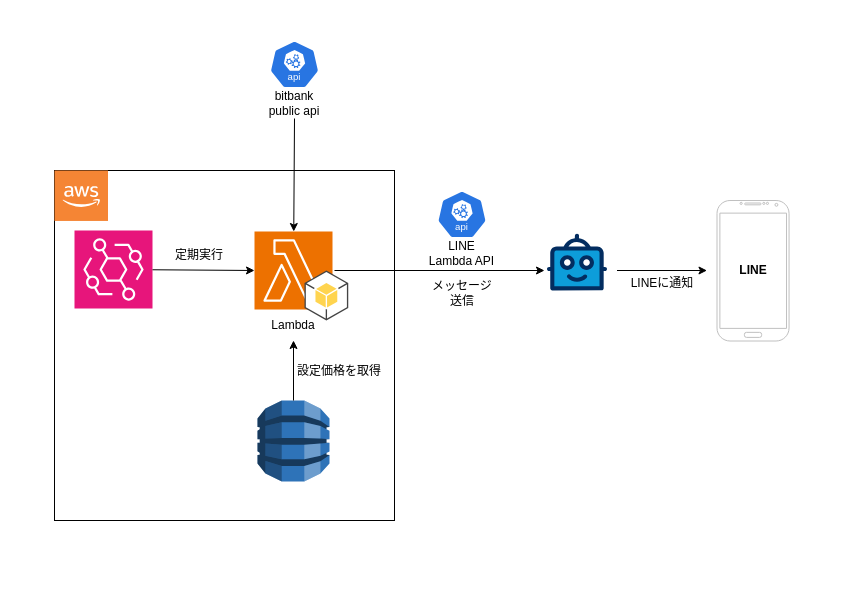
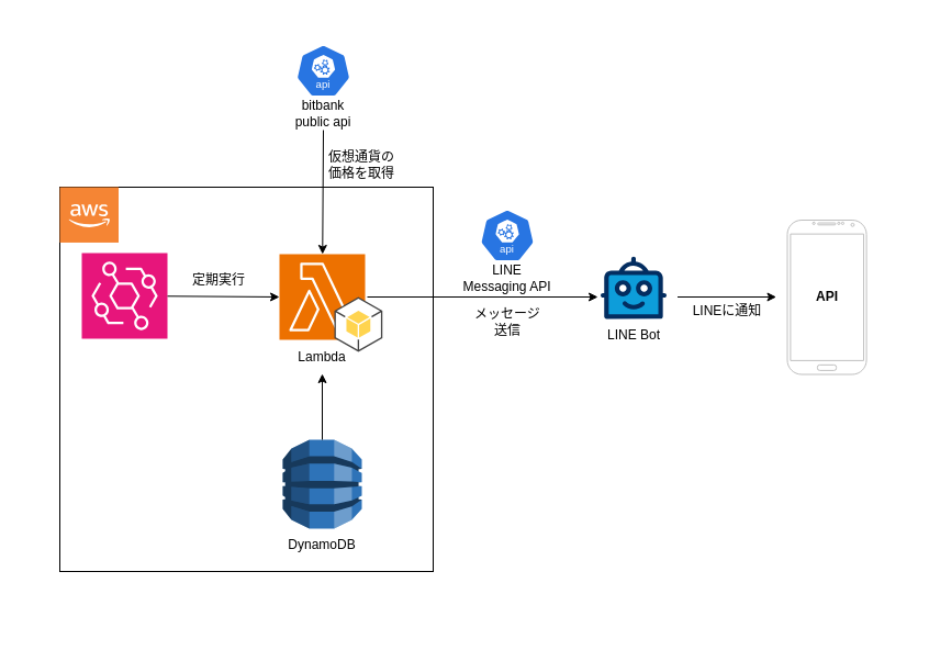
+ <mxCell id="35" value="仮想通貨の価格を取得" style="text;html=1;align=center;verticalAlign=middle;whiteSpace=wrap;rounded=0;" vertex="1" parent="1"><mxGeometry x="294" y="130" width="70" height="40" as="geometry" /></mxCell>
- <mxCell id="9" value="LINE&lt;div&gt;Lambda API　&lt;/div&gt;" style="text;html=1;align=center;verticalAlign=middle;whiteSpace=wrap;rounded=0;" vertex="1" parent="7"><mxGeometry y="48" width="95" height="30" as="geometry" /></mxCell>
+ <mxCell id="9" value="LINE&lt;div&gt;Messaging API　&lt;/div&gt;" style="text;html=1;align=center;verticalAlign=middle;whiteSpace=wrap;rounded=0;" vertex="1" parent="7"><mxGeometry y="48" width="95" height="30" as="geometry" /></mxCell>
- <mxCell id="16" value="&lt;b&gt;LINE&lt;/b&gt;" style="text;html=1;align=center;verticalAlign=middle;whiteSpace=wrap;rounded=0;" vertex="1" parent="2"><mxGeometry x="668.52" y="205.25" width="60" height="30" as="geometry" /></mxCell>
+ <mxCell id="16" value="&lt;b&gt;API&lt;/b&gt;" style="text;html=1;align=center;verticalAlign=middle;whiteSpace=wrap;rounded=0;" vertex="1" parent="2"><mxGeometry x="668.52" y="205.25" width="60" height="30" as="geometry" /></mxCell>
+ <mxCell id="13" value="LINE Bot" style="text;html=1;align=center;verticalAlign=middle;whiteSpace=wrap;rounded=0;" vertex="1" parent="11"><mxGeometry y="57" width="60" height="30" as="geometry" /></mxCell>
- <mxCell id="28" value="設定価格を取得" style="text;html=1;align=center;verticalAlign=middle;whiteSpace=wrap;rounded=0;" vertex="1" parent="20"><mxGeometry x="220" y="125.5" width="90" height="30" as="geometry" /></mxCell>
+ <mxCell id="27" value="DynamoDB" style="text;html=1;align=center;verticalAlign=middle;whiteSpace=wrap;rounded=0;" vertex="1" parent="25"><mxGeometry x="6" y="81" width="60" height="30" as="geometry" /></mxCell>
